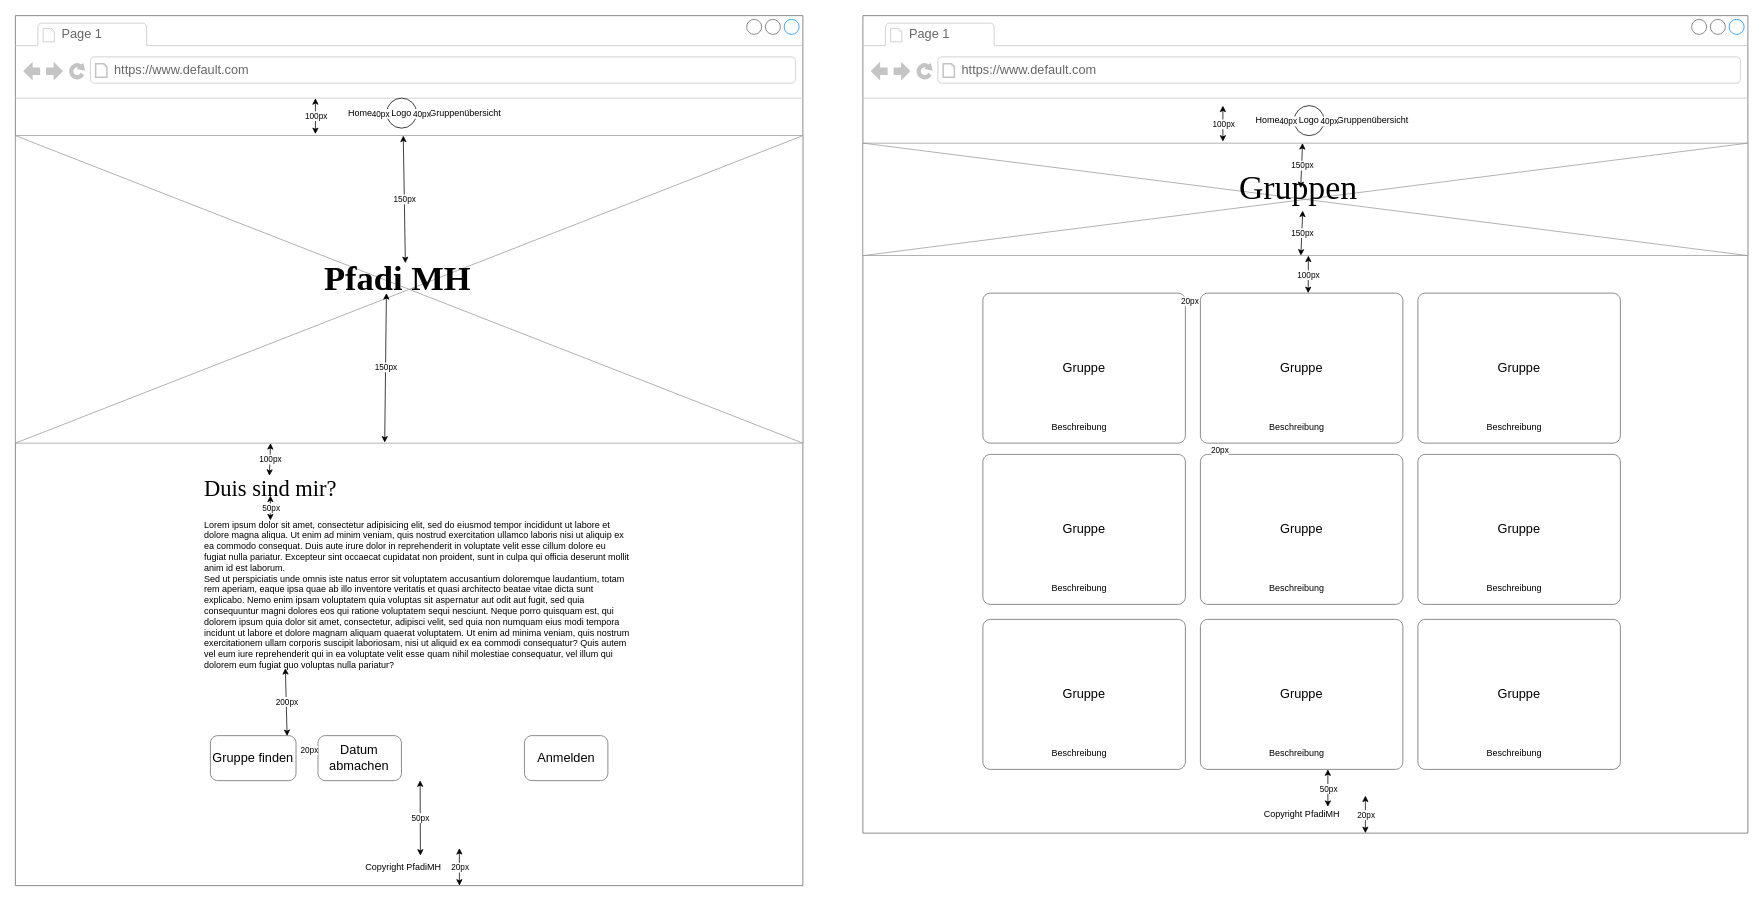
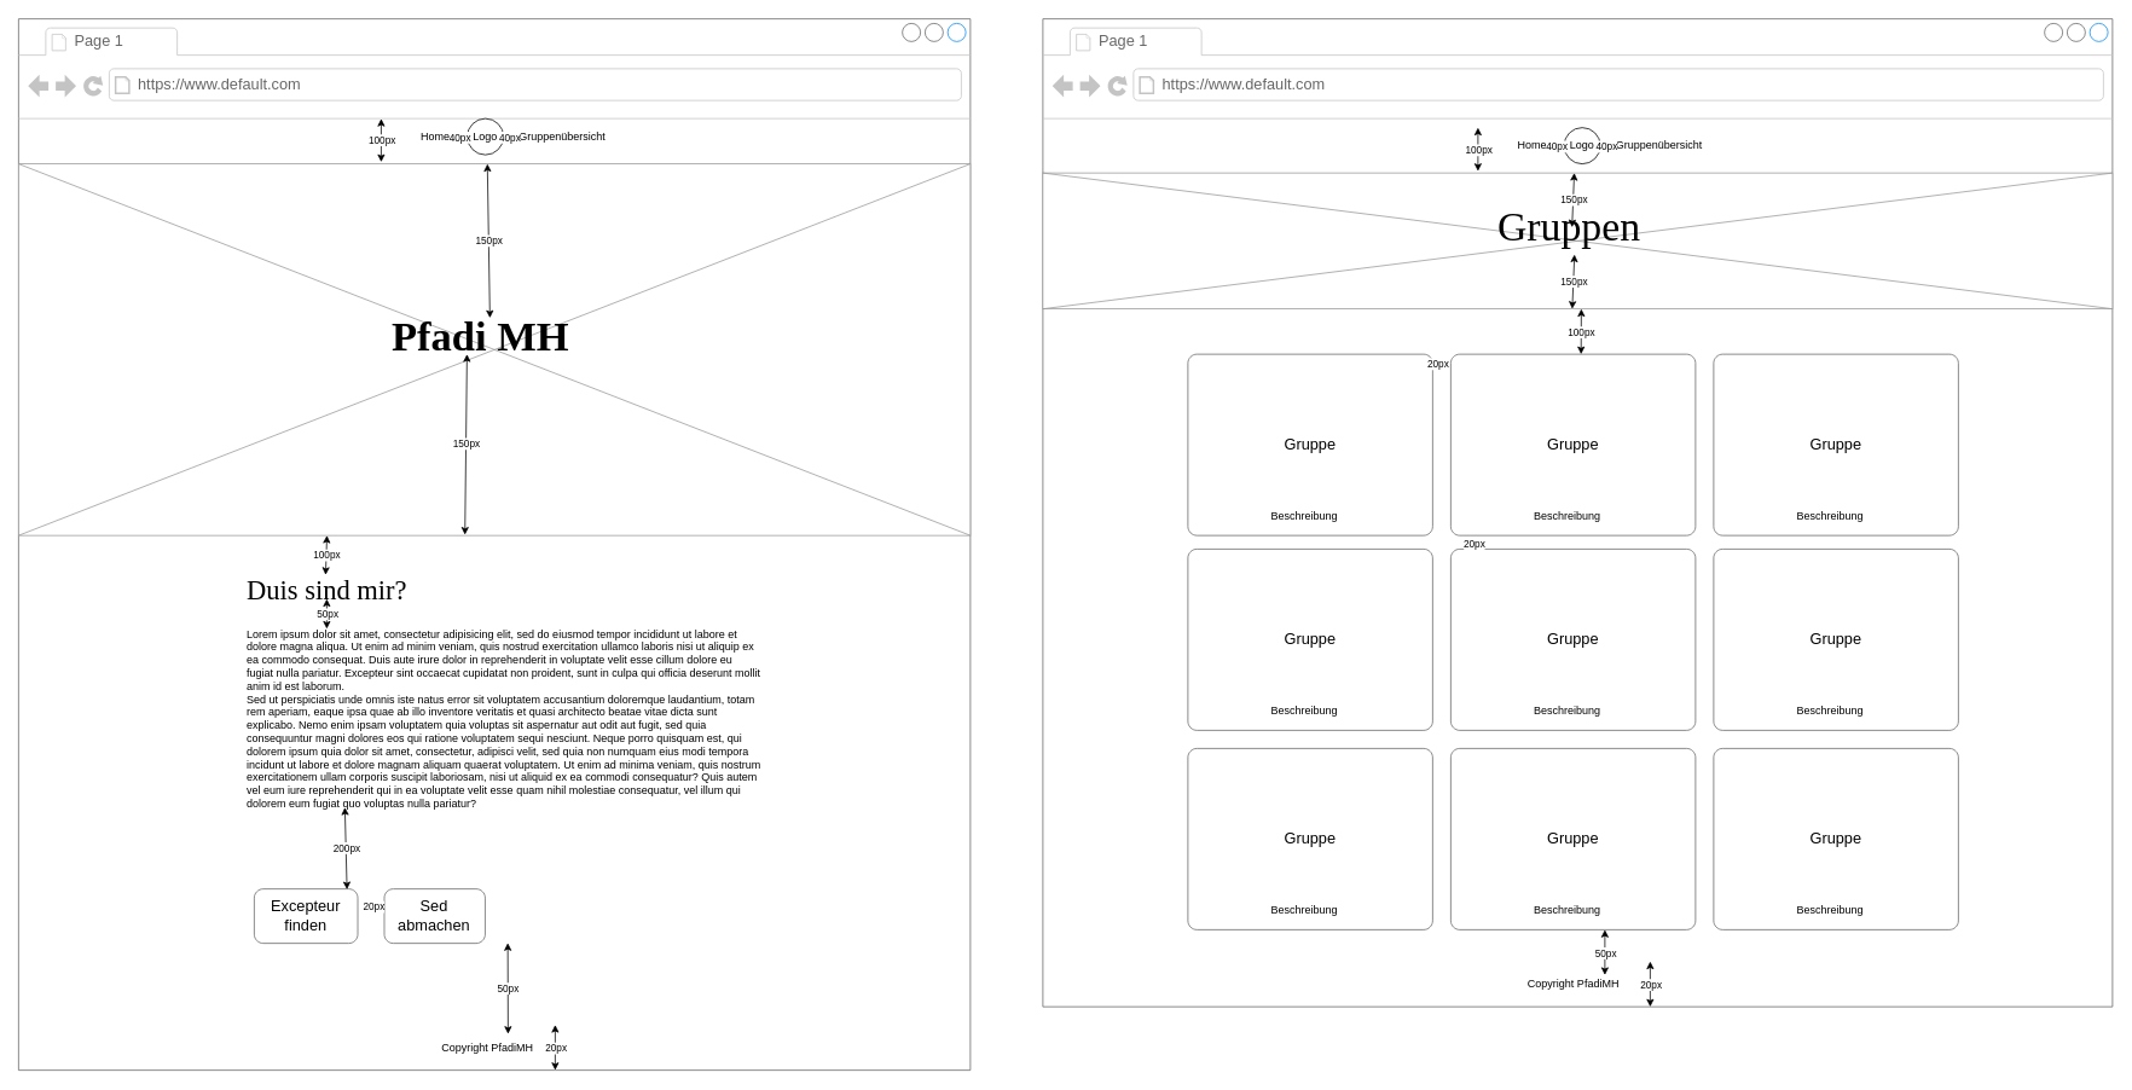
- <mxCell id="14" value="Gruppe finden" style="strokeWidth=1;shadow=0;dashed=0;align=center;html=1;shape=mxgraph.mockup.buttons.button;strokeColor=#666666;mainText=;buttonStyle=round;fontSize=17;fontStyle=0;fillColor=none;whiteSpace=wrap;rounded=0;labelBackgroundColor=none;" vertex="1" parent="13"><mxGeometry width="114.199" height="60" as="geometry" /></mxCell>
+ <mxCell id="14" value="Excepteur finden" style="strokeWidth=1;shadow=0;dashed=0;align=center;html=1;shape=mxgraph.mockup.buttons.button;strokeColor=#666666;mainText=;buttonStyle=round;fontSize=17;fontStyle=0;fillColor=none;whiteSpace=wrap;rounded=0;labelBackgroundColor=none;" vertex="1" parent="13"><mxGeometry width="114.199" height="60" as="geometry" /></mxCell>
- <mxCell id="15" value="Datum abmachen" style="strokeWidth=1;shadow=0;dashed=0;align=center;html=1;shape=mxgraph.mockup.buttons.button;strokeColor=#666666;mainText=;buttonStyle=round;fontSize=17;fontStyle=0;fillColor=none;whiteSpace=wrap;rounded=0;labelBackgroundColor=none;" vertex="1" parent="13"><mxGeometry x="143.481" width="111.271" height="60" as="geometry" /></mxCell>
+ <mxCell id="15" value="Sed abmachen" style="strokeWidth=1;shadow=0;dashed=0;align=center;html=1;shape=mxgraph.mockup.buttons.button;strokeColor=#666666;mainText=;buttonStyle=round;fontSize=17;fontStyle=0;fillColor=none;whiteSpace=wrap;rounded=0;labelBackgroundColor=none;" vertex="1" parent="13"><mxGeometry x="143.481" width="111.271" height="60" as="geometry" /></mxCell>
- <mxCell id="16" value="Anmelden" style="strokeWidth=1;shadow=0;dashed=0;align=center;html=1;shape=mxgraph.mockup.buttons.button;strokeColor=#666666;mainText=;buttonStyle=round;fontSize=17;fontStyle=0;fillColor=none;whiteSpace=wrap;rounded=0;labelBackgroundColor=none;" vertex="1" parent="13"><mxGeometry x="418.729" width="111.271" height="60" as="geometry" /></mxCell>
